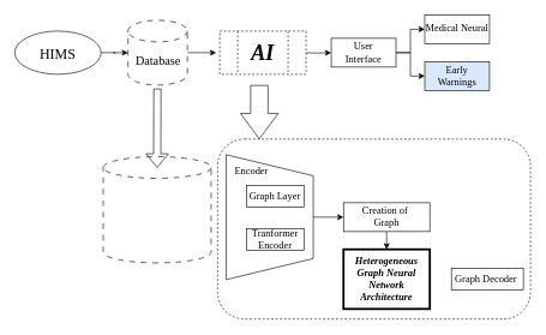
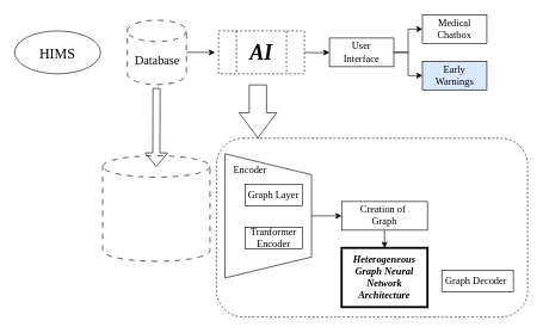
- <mxCell id="22" value="Medical Neural" style="rounded=0;whiteSpace=wrap;html=1;fontSize=14;fontFamily=Times New Roman;" vertex="1" parent="1"><mxGeometry x="590" y="20" width="90" height="40" as="geometry" /></mxCell>
+ <mxCell id="22" value="Medical Chatbox" style="rounded=0;whiteSpace=wrap;html=1;fontSize=14;fontFamily=Times New Roman;" vertex="1" parent="1"><mxGeometry x="590" y="20" width="90" height="40" as="geometry" /></mxCell>
- <mxCell id="25" style="edgeStyle=orthogonalEdgeStyle;rounded=0;orthogonalLoop=1;jettySize=auto;html=1;entryX=0;entryY=0.5;entryDx=0;entryDy=0;entryPerimeter=0;" edge="1" parent="1" source="24" target="14"><mxGeometry relative="1" as="geometry" /></mxCell>
- <mxCell id="11" value="Graph Decoder&amp;nbsp;" style="rounded=0;whiteSpace=wrap;html=1;fontSize=14;fontFamily=Times New Roman;" vertex="1" parent="1"><mxGeometry x="627" y="372.13" width="100" height="30" as="geometry" /></mxCell>
+ <mxCell id="11" value="Graph Decoder&amp;nbsp;" style="rounded=0;whiteSpace=wrap;html=1;fontSize=14;fontFamily=Times New Roman;" vertex="1" parent="1"><mxGeometry x="617" y="377.13" width="100" height="30" as="geometry" /></mxCell>
